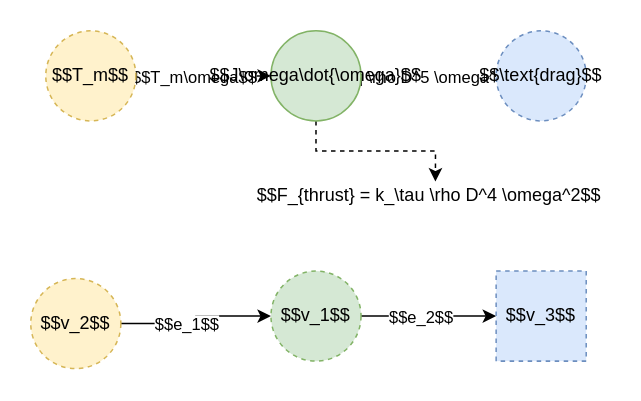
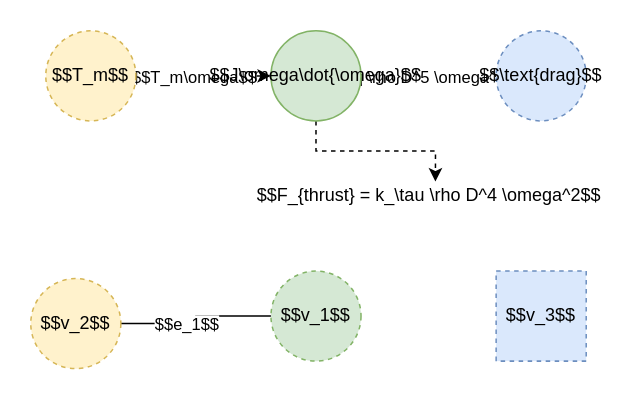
- <mxCell id="11" style="edgeStyle=orthogonalEdgeStyle;rounded=0;orthogonalLoop=1;jettySize=auto;html=1;exitX=1;exitY=0.5;exitDx=0;exitDy=0;entryX=0;entryY=0.5;entryDx=0;entryDy=0;labelBackgroundColor=none;" parent="1" source="13" target="16" edge="1"><mxGeometry relative="1" as="geometry" /></mxCell>
+ <mxCell id="11" style="edgeStyle=orthogonalEdgeStyle;rounded=0;orthogonalLoop=1;jettySize=auto;html=1;exitX=1;exitY=0.5;exitDx=0;exitDy=0;entryX=0;entryY=0.5;entryDx=0;entryDy=0;labelBackgroundColor=none;endArrow=none;" parent="1" source="13" target="16" edge="1"><mxGeometry relative="1" as="geometry" /></mxCell>
- <mxCell id="14" style="edgeStyle=orthogonalEdgeStyle;rounded=0;orthogonalLoop=1;jettySize=auto;html=1;exitX=1;exitY=0.5;exitDx=0;exitDy=0;entryX=0;entryY=0.5;entryDx=0;entryDy=0;labelBackgroundColor=none;" parent="1" source="16" target="17" edge="1"><mxGeometry relative="1" as="geometry"><mxPoint x="330" y="210" as="targetPoint" /></mxGeometry></mxCell>
- <mxCell id="15" value="$$e_2$$" style="edgeLabel;html=1;align=center;verticalAlign=middle;resizable=0;points=[];" parent="14" vertex="1" connectable="0"><mxGeometry x="-0.195" y="1" relative="1" as="geometry"><mxPoint x="3.45" y="1" as="offset" /></mxGeometry></mxCell>
